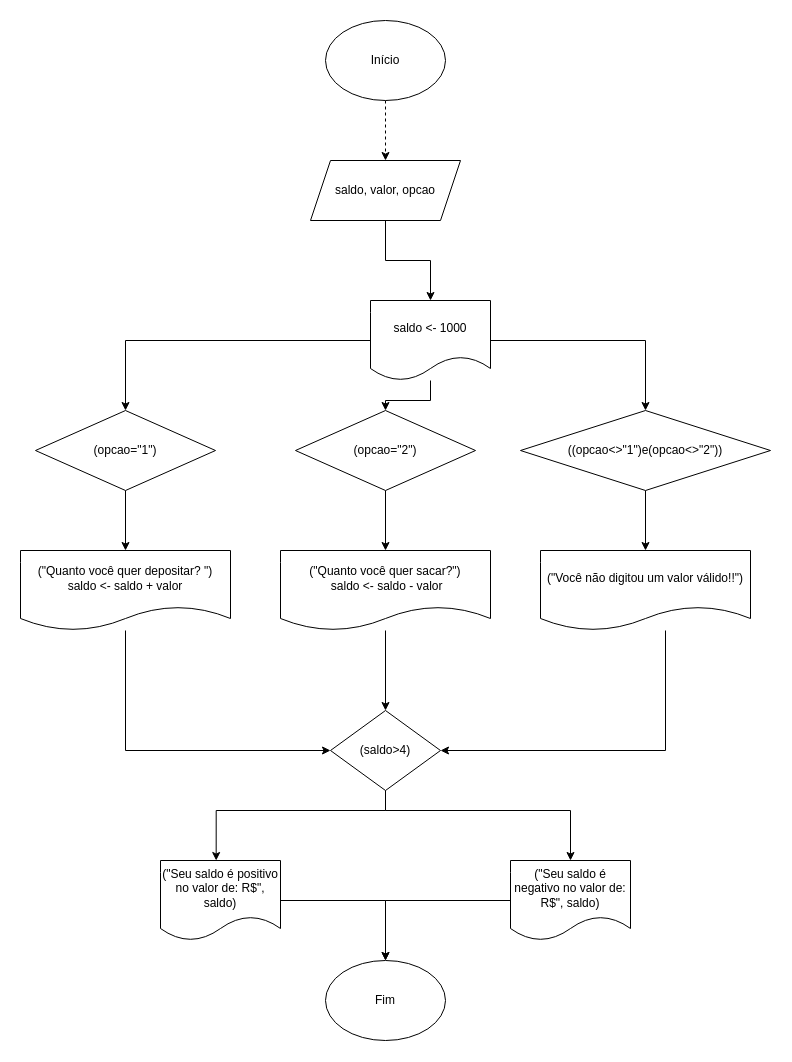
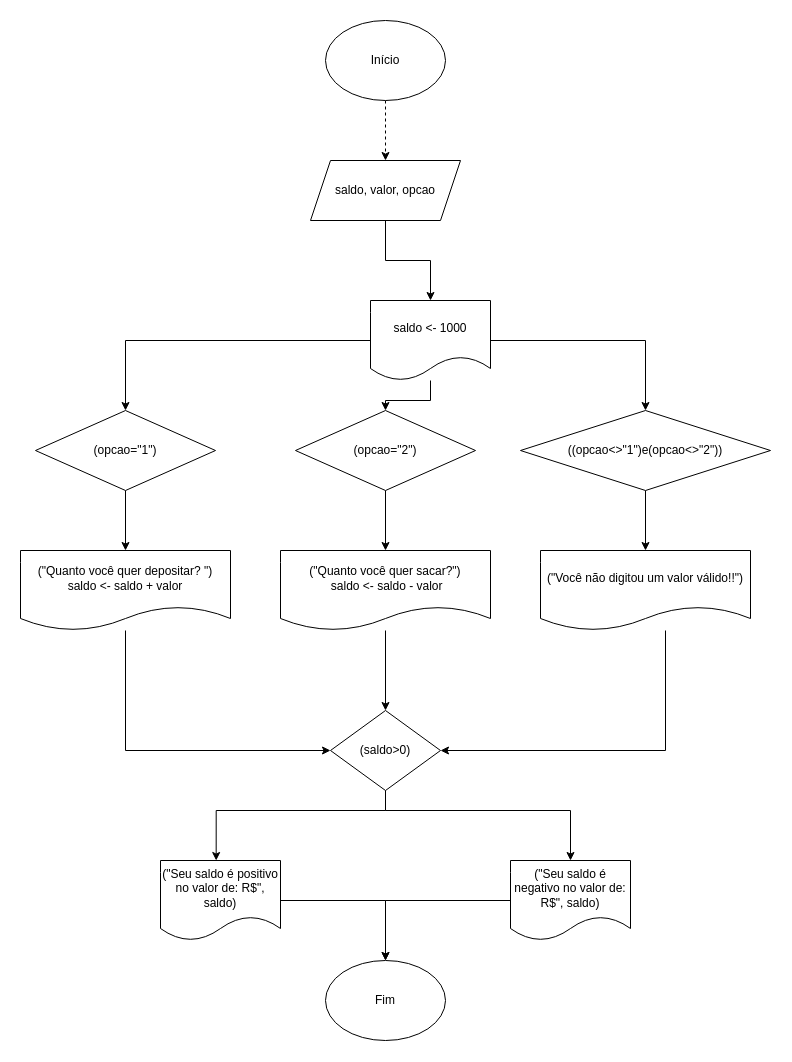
- <mxCell id="24" value="(saldo&amp;gt;4)" style="rhombus;whiteSpace=wrap;html=1;" vertex="1" parent="1"><mxGeometry x="330" y="710" width="110" height="80" as="geometry" /></mxCell>
+ <mxCell id="24" value="(saldo&amp;gt;0)" style="rhombus;whiteSpace=wrap;html=1;" vertex="1" parent="1"><mxGeometry x="330" y="710" width="110" height="80" as="geometry" /></mxCell>
